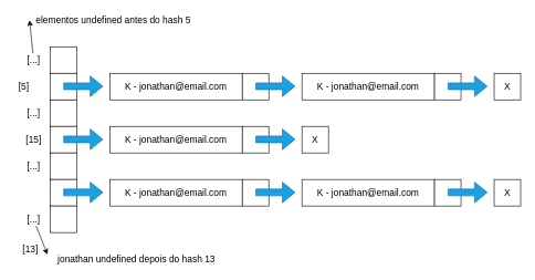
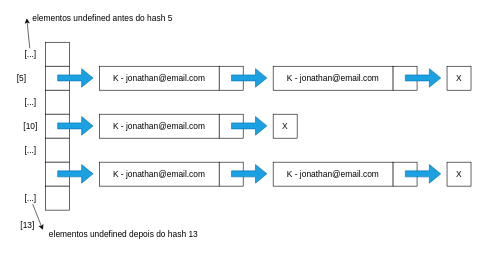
- <mxCell id="16" value="[15]" style="text;html=1;align=center;verticalAlign=middle;resizable=0;points=[];autosize=1;strokeColor=none;fillColor=none;fontSize=14;" vertex="1" parent="1"><mxGeometry x="30" y="200" width="40" height="20" as="geometry" /></mxCell>
+ <mxCell id="16" value="[10]" style="text;html=1;align=center;verticalAlign=middle;resizable=0;points=[];autosize=1;strokeColor=none;fillColor=none;fontSize=14;" vertex="1" parent="1"><mxGeometry x="30" y="200" width="40" height="20" as="geometry" /></mxCell>
- <mxCell id="45" value="jonathan undefined depois do hash 13" style="text;html=1;align=center;verticalAlign=middle;resizable=0;points=[];autosize=1;strokeColor=none;fillColor=none;fontSize=14;" vertex="1" parent="1"><mxGeometry x="75" y="380" width="260" height="20" as="geometry" /></mxCell>
+ <mxCell id="45" value="elementos undefined depois do hash 13" style="text;html=1;align=center;verticalAlign=middle;resizable=0;points=[];autosize=1;strokeColor=none;fillColor=none;fontSize=14;" vertex="1" parent="1"><mxGeometry x="75" y="380" width="260" height="20" as="geometry" /></mxCell>
